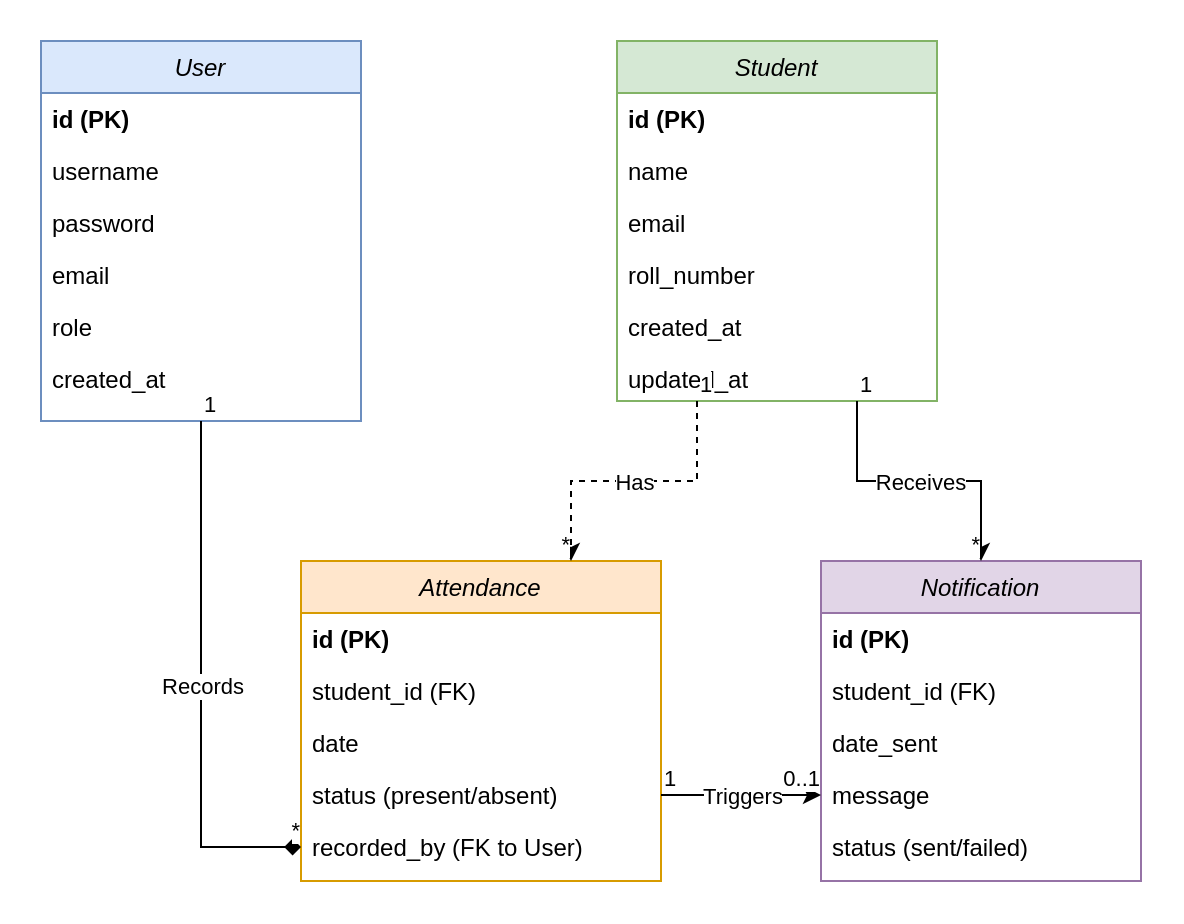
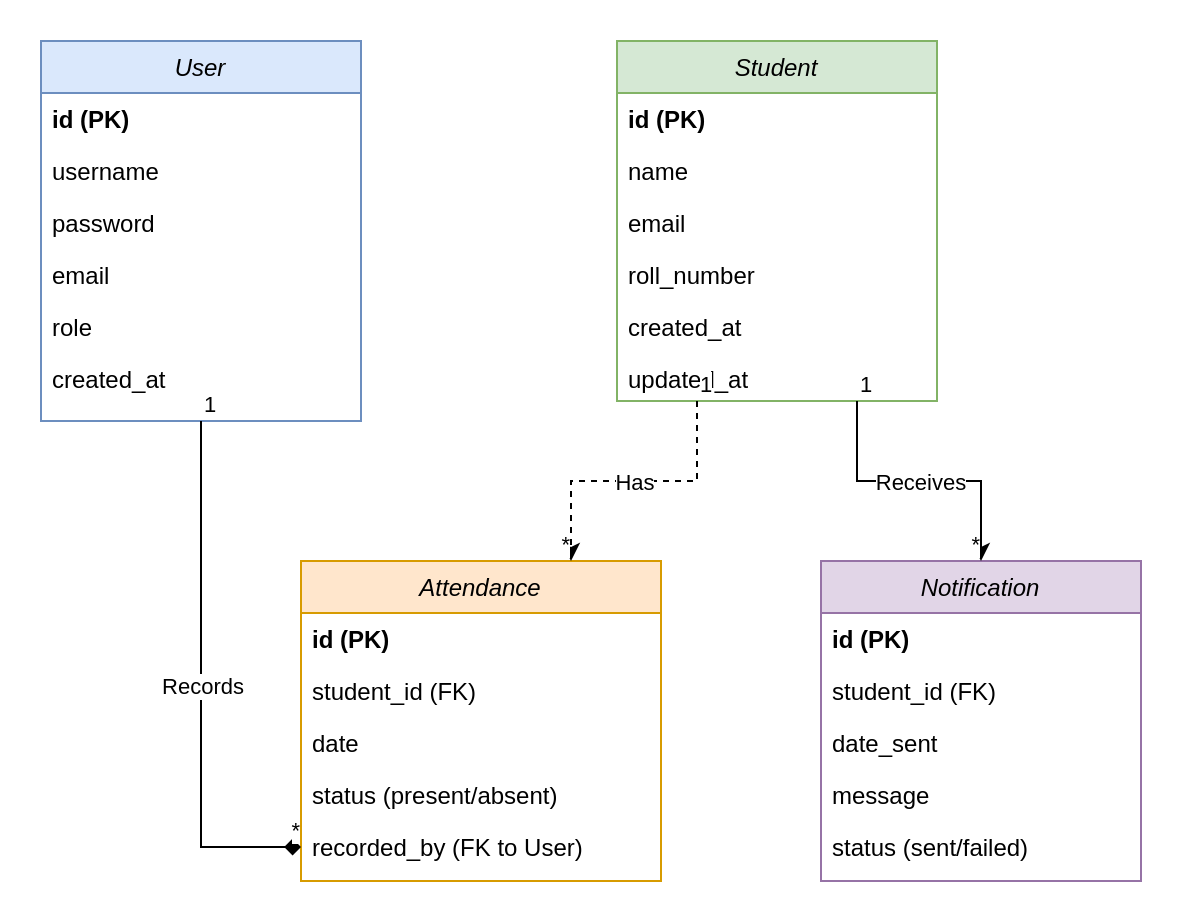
- <mxCell id="40" value="" style="endArrow=classic;html=1;rounded=0;exitX=1;exitY=0.5;exitDx=0;exitDy=0;entryX=0;entryY=0.5;entryDx=0;entryDy=0;" edge="1" parent="1" source="20" target="26"><mxGeometry relative="1" as="geometry"><mxPoint x="200" y="240" as="sourcePoint" /><mxPoint x="360" y="240" as="targetPoint" /></mxGeometry></mxCell>
- <mxCell id="41" value="Triggers" style="edgeLabel;resizable=0;html=1;align=center;verticalAlign=middle;" connectable="0" vertex="1" parent="40"><mxGeometry relative="1" as="geometry" /></mxCell>
- <mxCell id="42" value="1" style="edgeLabel;resizable=0;html=1;align=left;verticalAlign=bottom;" connectable="0" vertex="1" parent="40"><mxGeometry x="-1" relative="1" as="geometry" /></mxCell>
- <mxCell id="43" value="0..1" style="edgeLabel;resizable=0;html=1;align=right;verticalAlign=bottom;" connectable="0" vertex="1" parent="40"><mxGeometry x="1" relative="1" as="geometry" /></mxCell>
